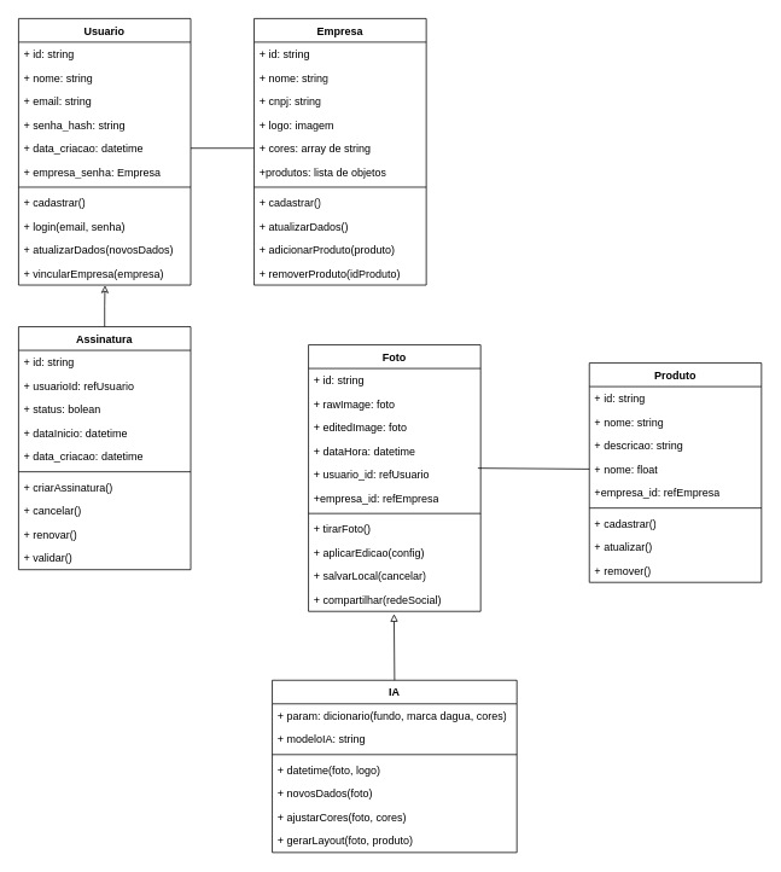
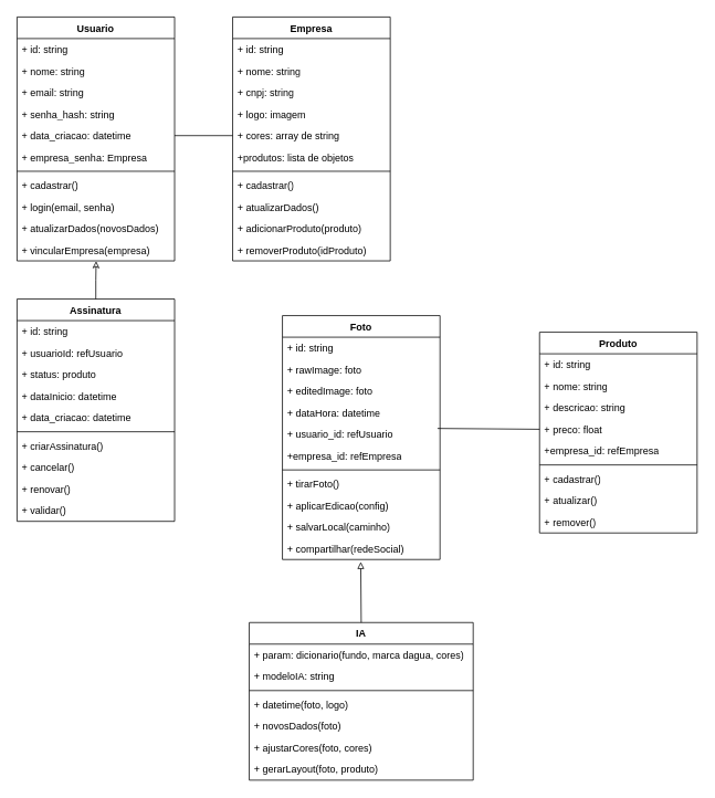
- <mxCell id="41" value="+ status: bolean" style="text;strokeColor=none;fillColor=none;align=left;verticalAlign=top;spacingLeft=4;spacingRight=4;overflow=hidden;rotatable=0;points=[[0,0.5],[1,0.5]];portConstraint=eastwest;whiteSpace=wrap;html=1;" vertex="1" parent="38"><mxGeometry y="78" width="190" height="26" as="geometry" /></mxCell>
+ <mxCell id="41" value="+ status: produto" style="text;strokeColor=none;fillColor=none;align=left;verticalAlign=top;spacingLeft=4;spacingRight=4;overflow=hidden;rotatable=0;points=[[0,0.5],[1,0.5]];portConstraint=eastwest;whiteSpace=wrap;html=1;" vertex="1" parent="38"><mxGeometry y="78" width="190" height="26" as="geometry" /></mxCell>
- <mxCell id="61" value="+ nome: float" style="text;strokeColor=none;fillColor=none;align=left;verticalAlign=top;spacingLeft=4;spacingRight=4;overflow=hidden;rotatable=0;points=[[0,0.5],[1,0.5]];portConstraint=eastwest;whiteSpace=wrap;html=1;" vertex="1" parent="57"><mxGeometry y="104" width="190" height="26" as="geometry" /></mxCell>
+ <mxCell id="61" value="+ preco: float" style="text;strokeColor=none;fillColor=none;align=left;verticalAlign=top;spacingLeft=4;spacingRight=4;overflow=hidden;rotatable=0;points=[[0,0.5],[1,0.5]];portConstraint=eastwest;whiteSpace=wrap;html=1;" vertex="1" parent="57"><mxGeometry y="104" width="190" height="26" as="geometry" /></mxCell>
- <mxCell id="36" value="+ salvarLocal(cancelar)" style="text;strokeColor=none;fillColor=none;align=left;verticalAlign=top;spacingLeft=4;spacingRight=4;overflow=hidden;rotatable=0;points=[[0,0.5],[1,0.5]];portConstraint=eastwest;whiteSpace=wrap;html=1;" vertex="1" parent="26"><mxGeometry y="242" width="190" height="26" as="geometry" /></mxCell>
+ <mxCell id="36" value="+ salvarLocal(caminho)" style="text;strokeColor=none;fillColor=none;align=left;verticalAlign=top;spacingLeft=4;spacingRight=4;overflow=hidden;rotatable=0;points=[[0,0.5],[1,0.5]];portConstraint=eastwest;whiteSpace=wrap;html=1;" vertex="1" parent="26"><mxGeometry y="242" width="190" height="26" as="geometry" /></mxCell>
